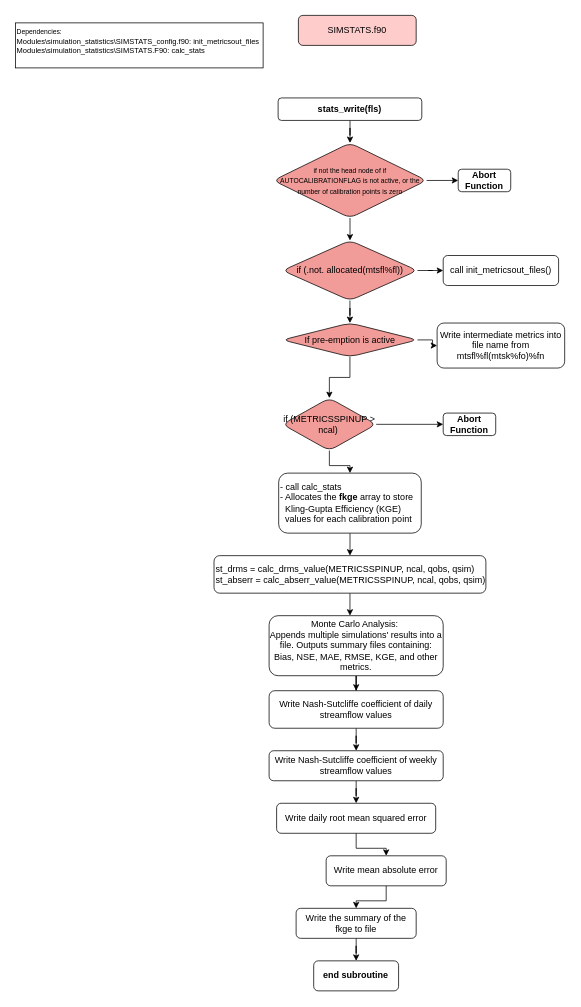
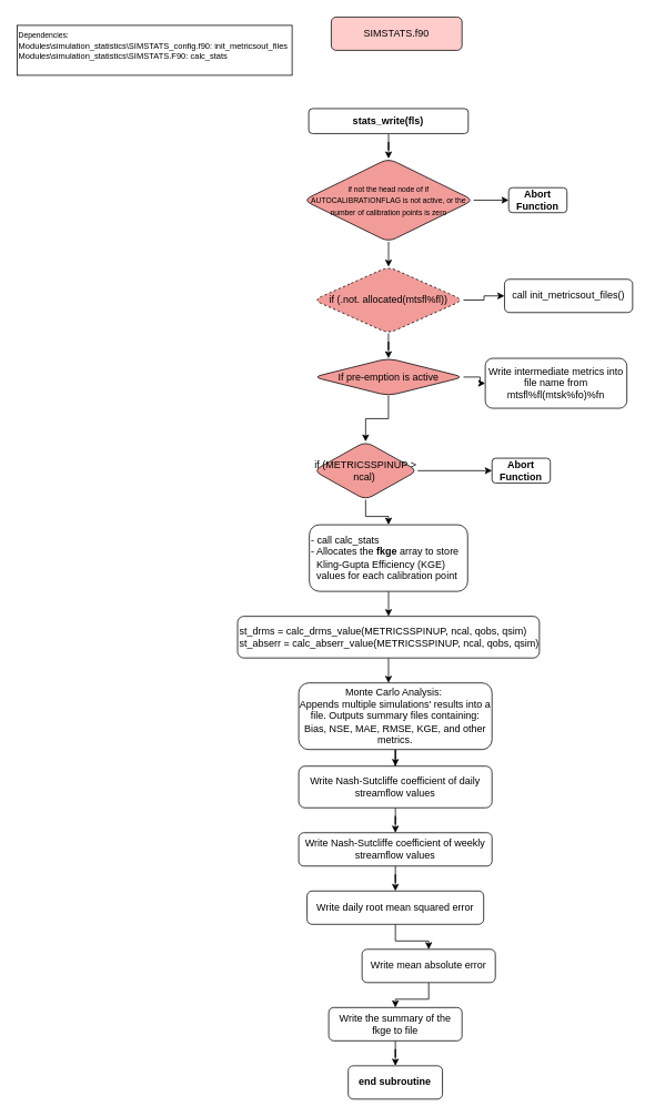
- <mxCell id="11" value="&lt;span style=&quot;font-weight: 400;&quot;&gt;&lt;font style=&quot;font-size: 12px;&quot;&gt;if (.not. allocated(mtsfl%fl))&lt;/font&gt;&lt;/span&gt;" style="rhombus;whiteSpace=wrap;html=1;rounded=1;fontStyle=1;fillColor=#F19C99;" vertex="1" parent="1"><mxGeometry x="375.74" y="320" width="180" height="80" as="geometry" /></mxCell>
+ <mxCell id="11" value="&lt;span style=&quot;font-weight: 400;&quot;&gt;&lt;font style=&quot;font-size: 12px;&quot;&gt;if (.not. allocated(mtsfl%fl))&lt;/font&gt;&lt;/span&gt;" style="rhombus;whiteSpace=wrap;html=1;rounded=1;fontStyle=1;fillColor=#F19C99;dashed=1;" vertex="1" parent="1"><mxGeometry x="375.74" y="320" width="180" height="80" as="geometry" /></mxCell>
- <mxCell id="13" value="&lt;span style=&quot;font-weight: normal;&quot;&gt;call init_metricsout_files()&lt;/span&gt;" style="whiteSpace=wrap;html=1;fillColor=#FFFFFF;rounded=1;fontStyle=1;" vertex="1" parent="1"><mxGeometry x="590" y="340" width="153.79" height="40" as="geometry" /></mxCell>
+ <mxCell id="13" value="&lt;span style=&quot;font-weight: normal;&quot;&gt;call init_metricsout_files()&lt;/span&gt;" style="whiteSpace=wrap;html=1;fillColor=#FFFFFF;rounded=1;fontStyle=1;" vertex="1" parent="1"><mxGeometry x="605" y="335" width="153.79" height="40" as="geometry" /></mxCell>
